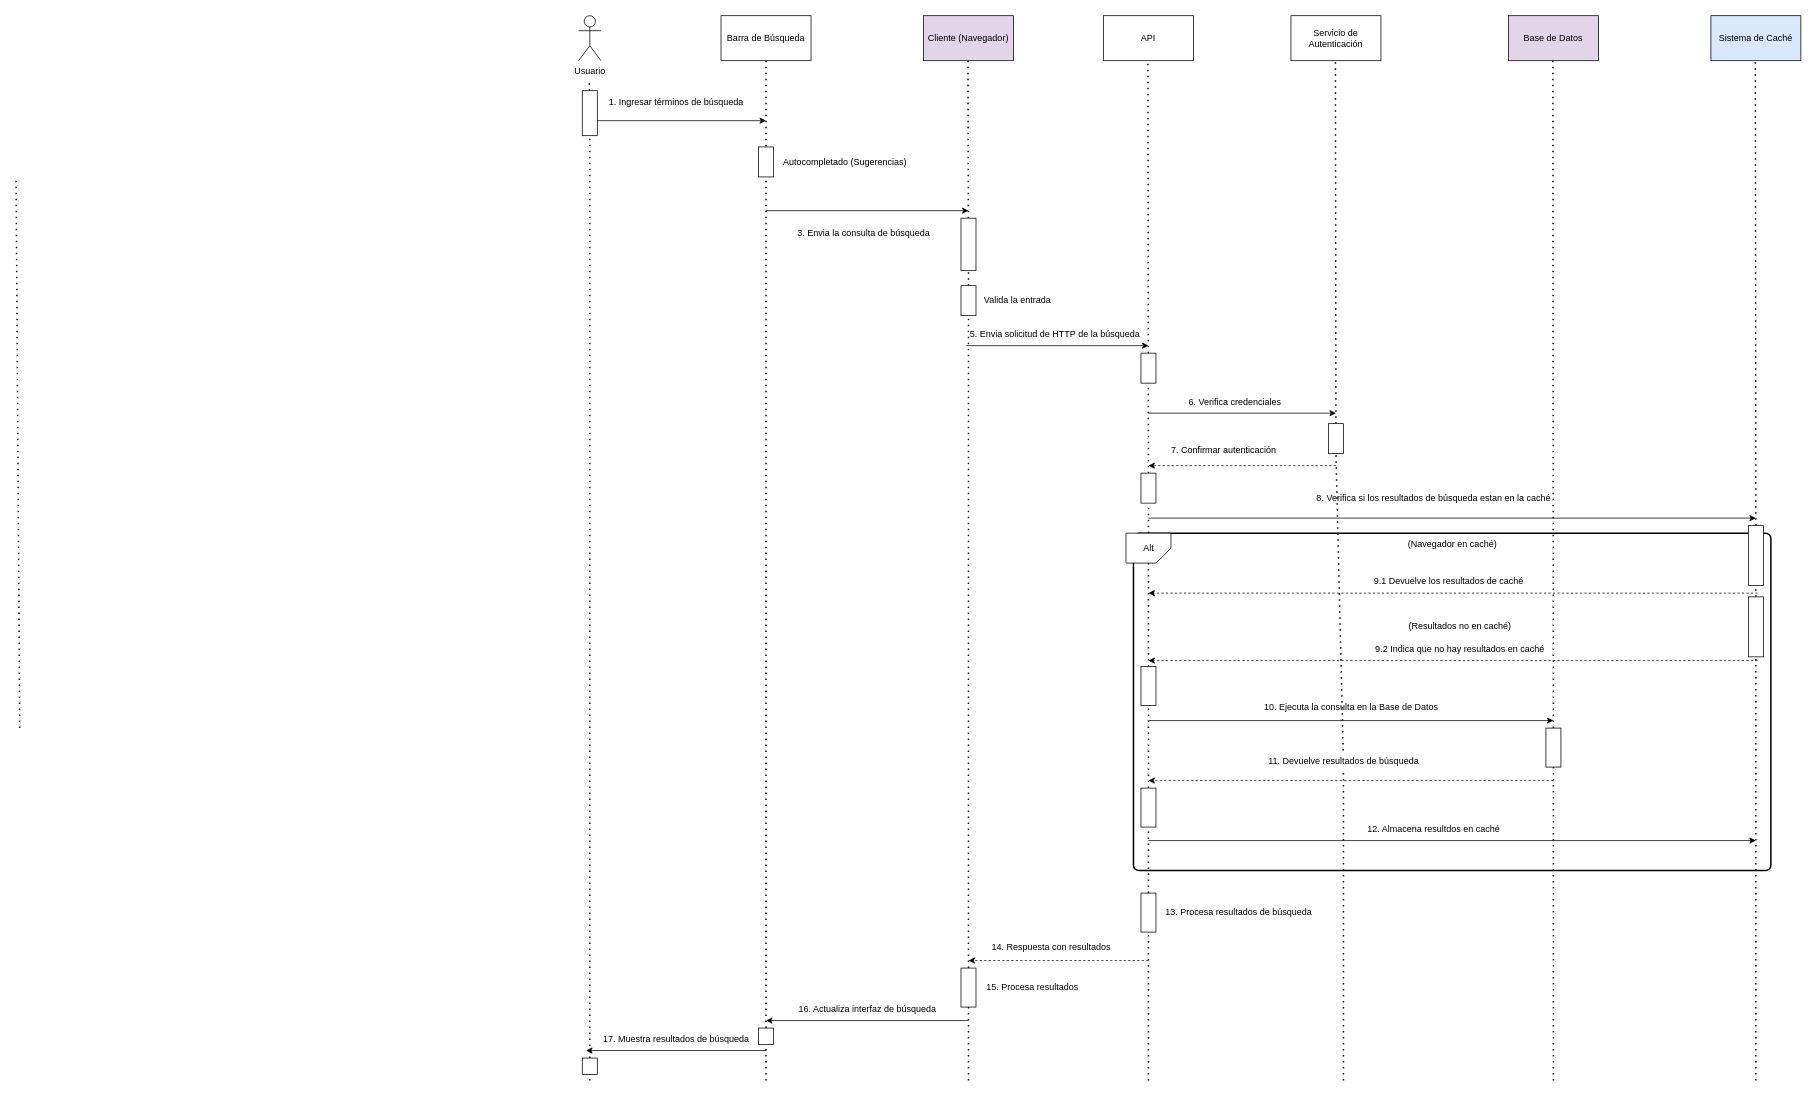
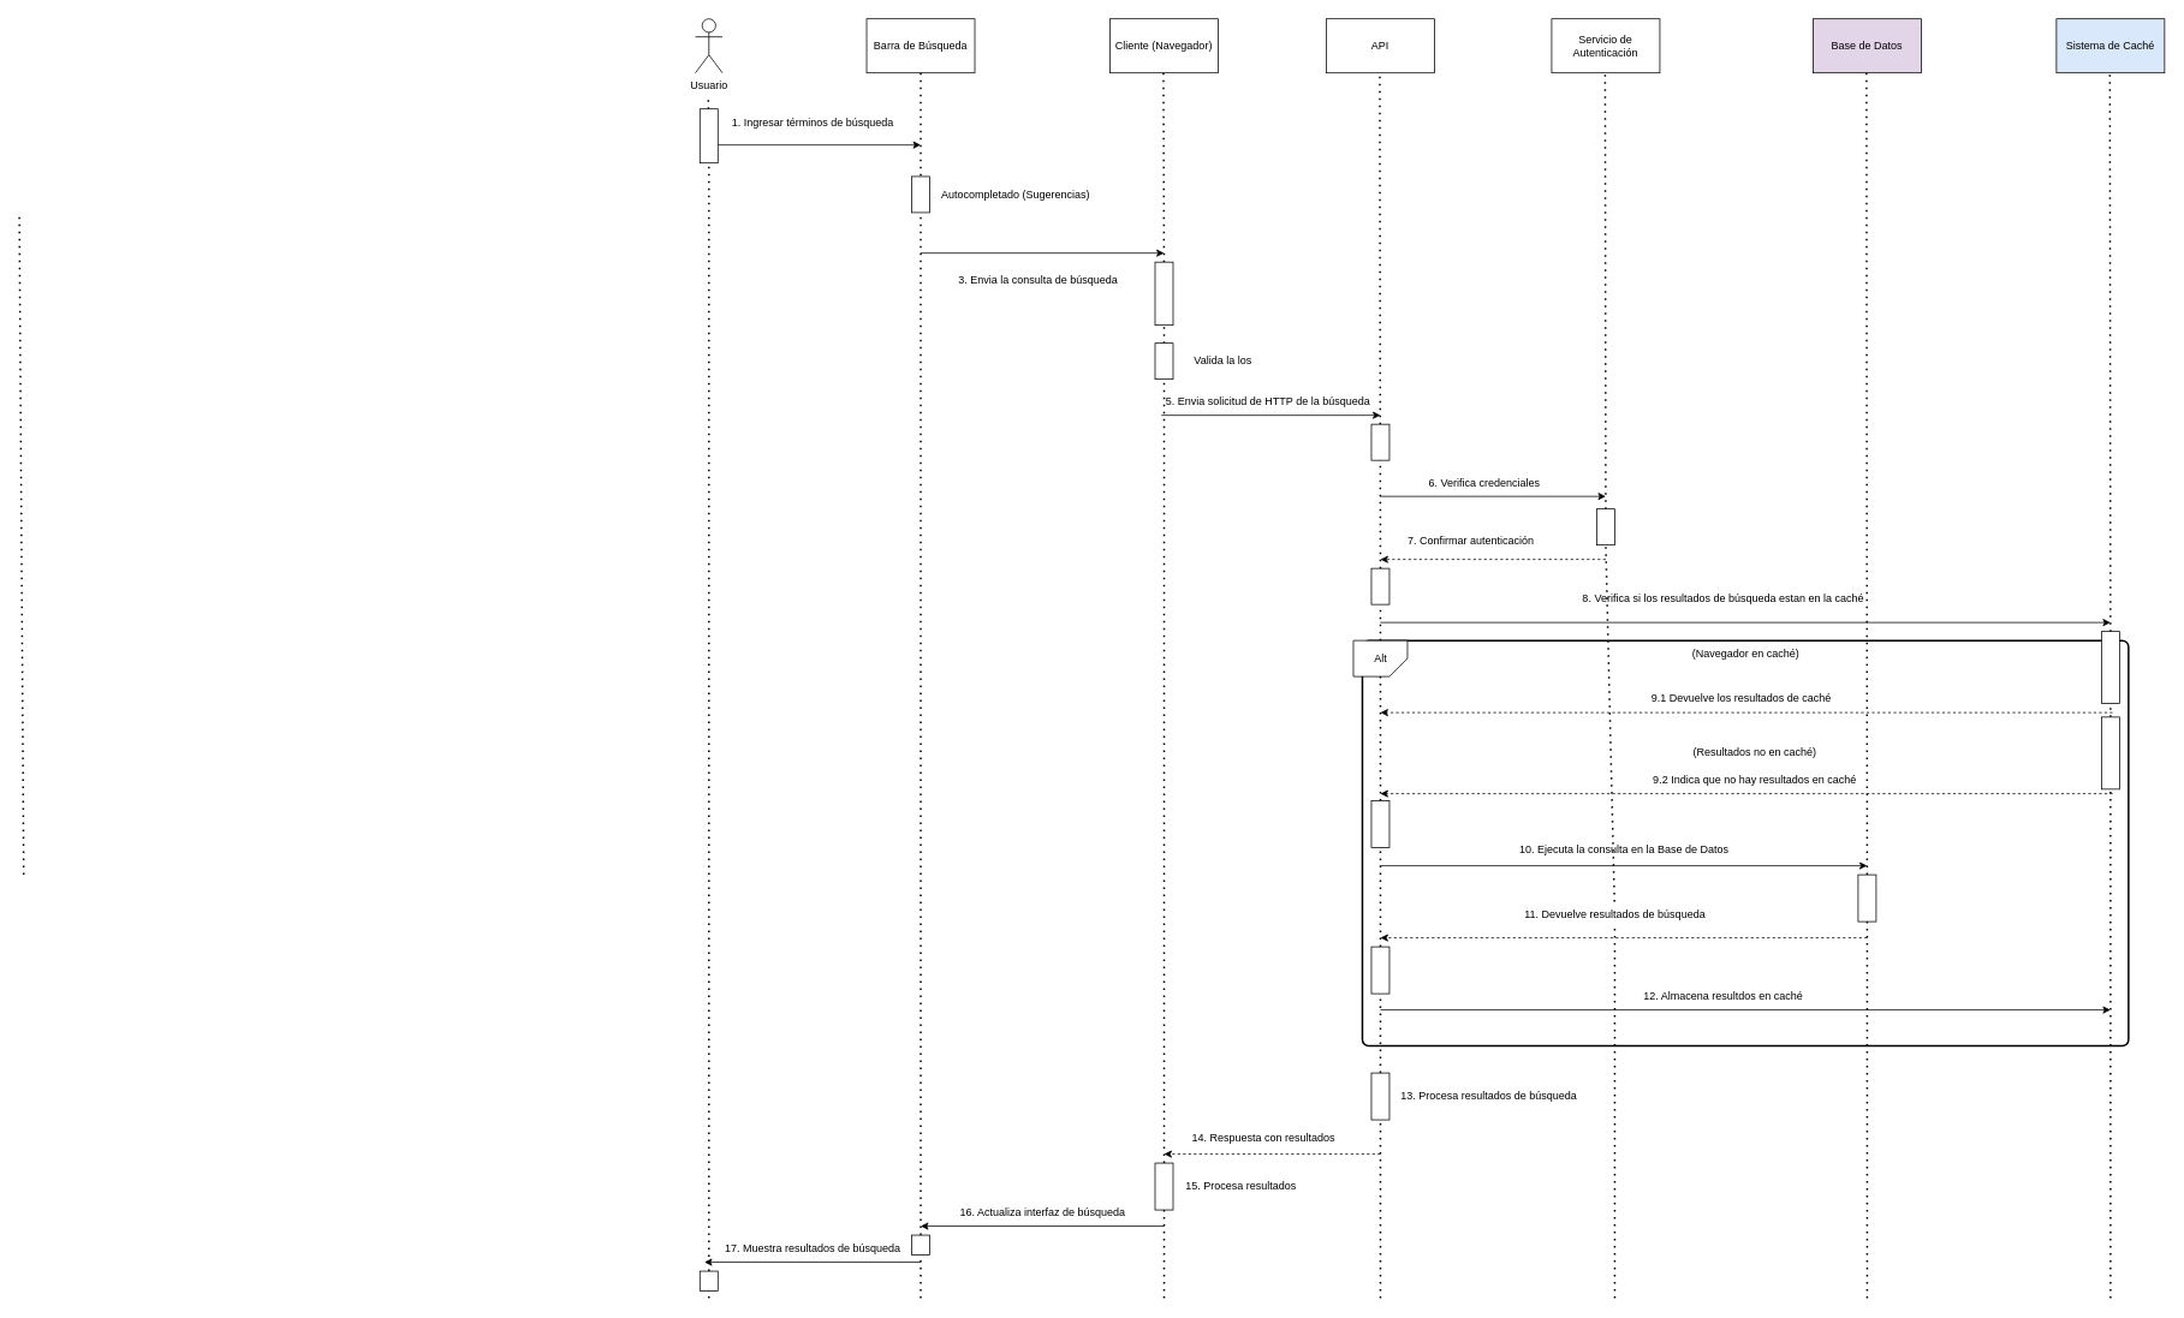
- <mxCell id="4" value="Cliente (Navegador)" style="rounded=0;whiteSpace=wrap;html=1;fillColor=#e1d5e7;" vertex="1" parent="1"><mxGeometry x="1231" y="20" width="120" height="60" as="geometry" /></mxCell>
+ <mxCell id="4" value="Cliente (Navegador)" style="rounded=0;whiteSpace=wrap;html=1;" vertex="1" parent="1"><mxGeometry x="1231" y="20" width="120" height="60" as="geometry" /></mxCell>
- <mxCell id="30" value="Valida la entrada" style="text;html=1;align=center;verticalAlign=middle;resizable=0;points=[];autosize=1;strokeColor=none;fillColor=none;" vertex="1" parent="1"><mxGeometry x="1301" y="385" width="110" height="30" as="geometry" /></mxCell>
+ <mxCell id="30" value="Valida la los" style="text;html=1;align=center;verticalAlign=middle;resizable=0;points=[];autosize=1;strokeColor=none;fillColor=none;" vertex="1" parent="1"><mxGeometry x="1301" y="385" width="110" height="30" as="geometry" /></mxCell>
